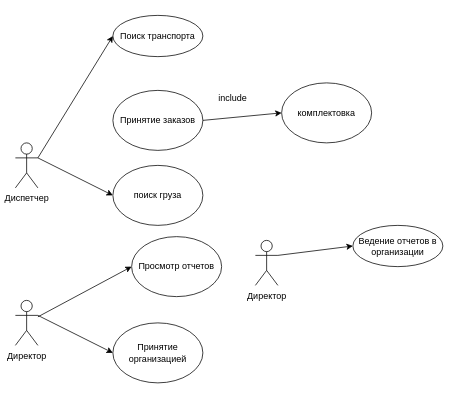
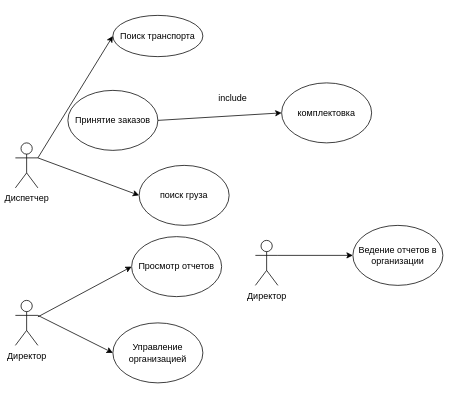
- <mxCell id="3" value="Принятие заказов" style="ellipse;whiteSpace=wrap;html=1;" vertex="1" parent="1"><mxGeometry x="150" y="120" width="120" height="80" as="geometry" /></mxCell>
+ <mxCell id="3" value="Принятие заказов" style="ellipse;whiteSpace=wrap;html=1;" vertex="1" parent="1"><mxGeometry x="90" y="120" width="120" height="80" as="geometry" /></mxCell>
- <mxCell id="4" value="поиск груза" style="ellipse;whiteSpace=wrap;html=1;" vertex="1" parent="1"><mxGeometry x="150" y="220" width="120" height="80" as="geometry" /></mxCell>
+ <mxCell id="4" value="поиск груза" style="ellipse;whiteSpace=wrap;html=1;" vertex="1" parent="1"><mxGeometry x="185" y="220" width="120" height="80" as="geometry" /></mxCell>
- <mxCell id="12" value="Ведение отчетов в организации" style="ellipse;whiteSpace=wrap;html=1;" vertex="1" parent="1"><mxGeometry x="470" y="300" width="120" height="55" as="geometry" /></mxCell>
+ <mxCell id="12" value="Ведение отчетов в организации" style="ellipse;whiteSpace=wrap;html=1;" vertex="1" parent="1"><mxGeometry x="470" y="300" width="120" height="80" as="geometry" /></mxCell>
- <mxCell id="8" value="Принятие организацией" style="ellipse;whiteSpace=wrap;html=1;" vertex="1" parent="1"><mxGeometry x="150" y="430" width="120" height="80" as="geometry" /></mxCell>
+ <mxCell id="8" value="Управление организацией" style="ellipse;whiteSpace=wrap;html=1;" vertex="1" parent="1"><mxGeometry x="150" y="430" width="120" height="80" as="geometry" /></mxCell>
